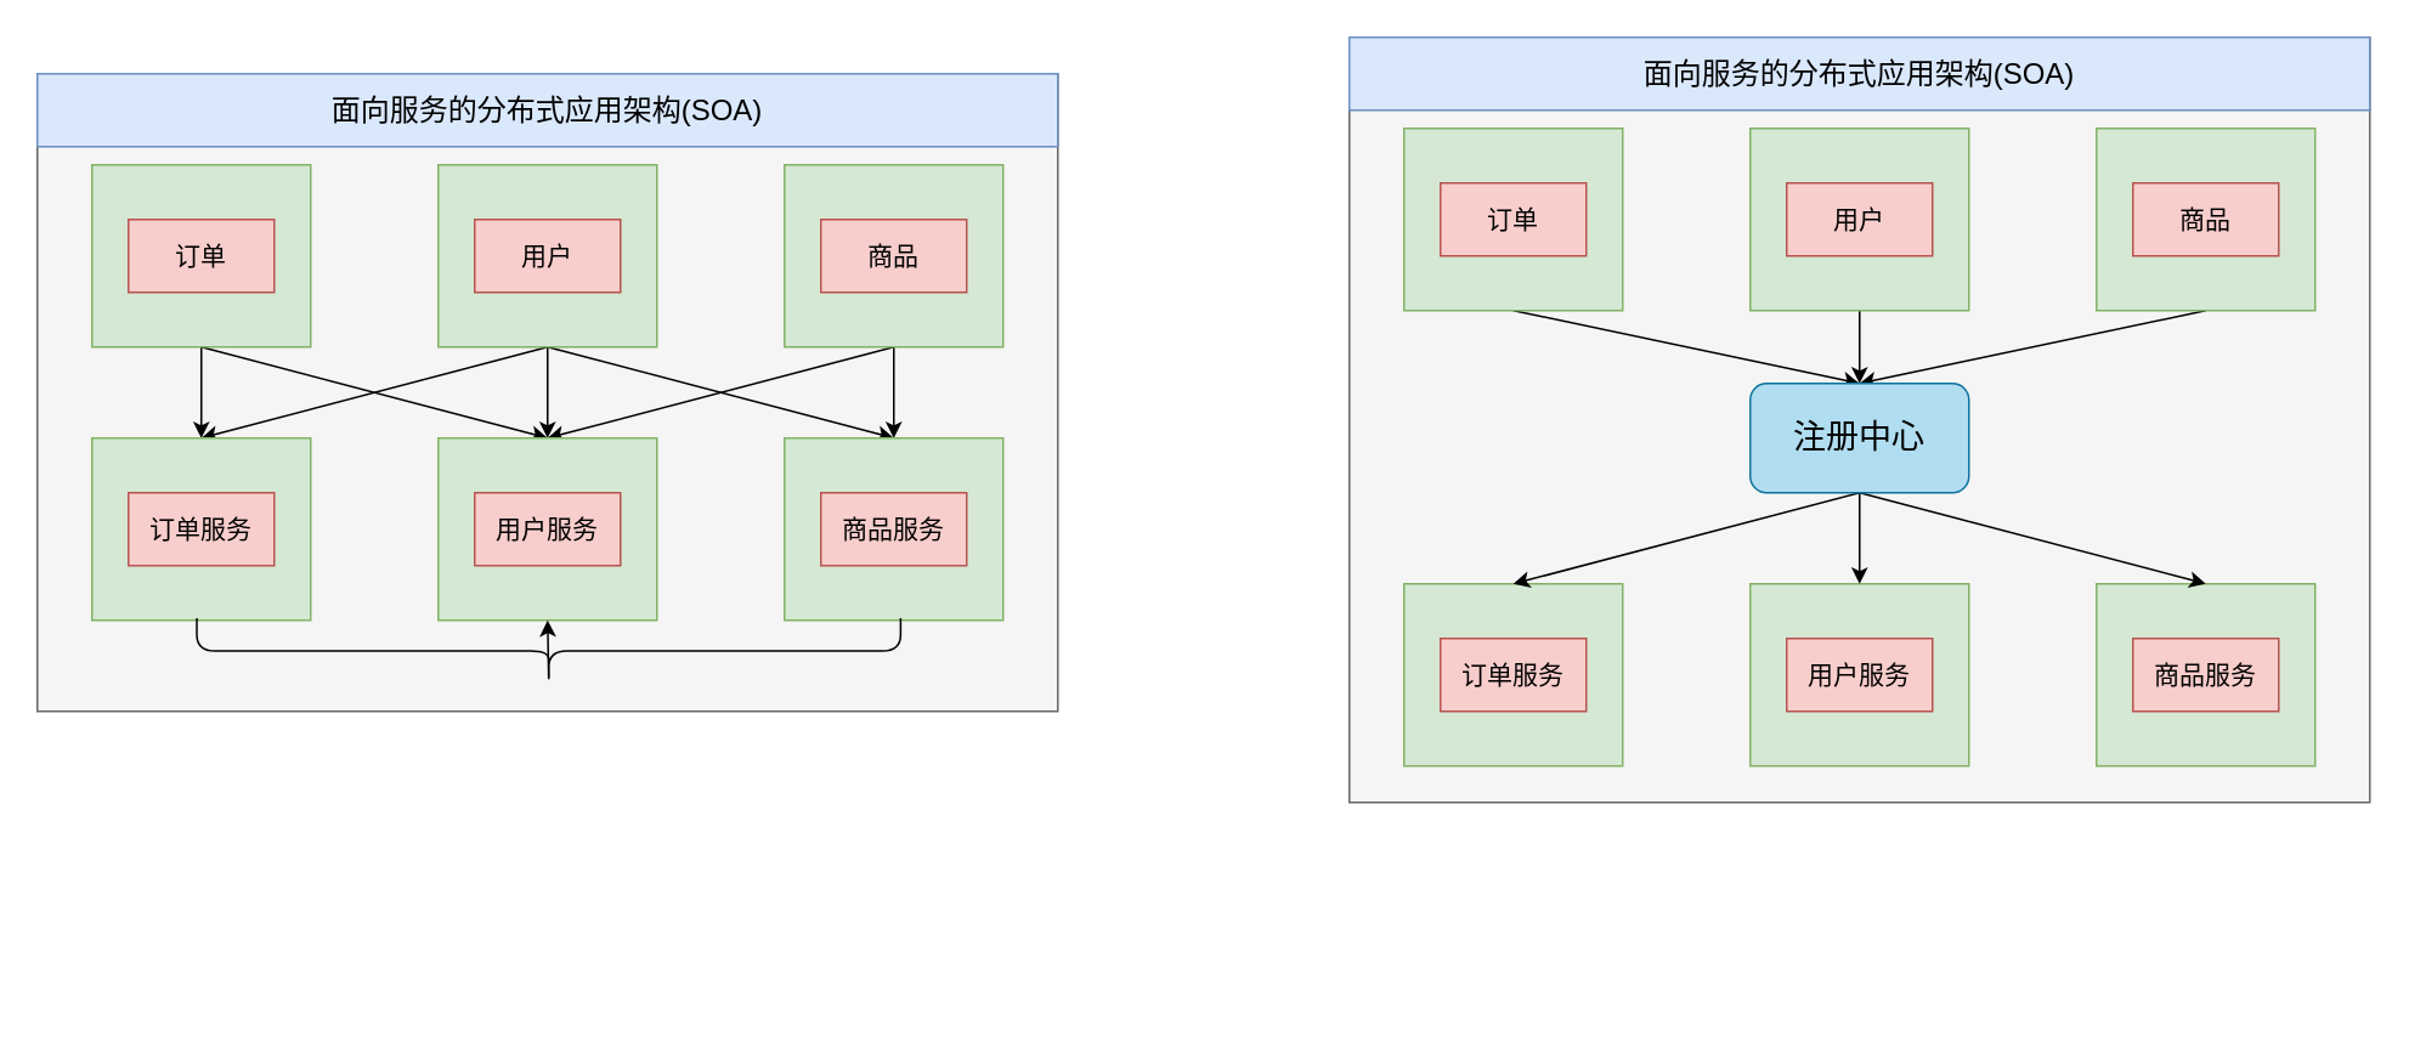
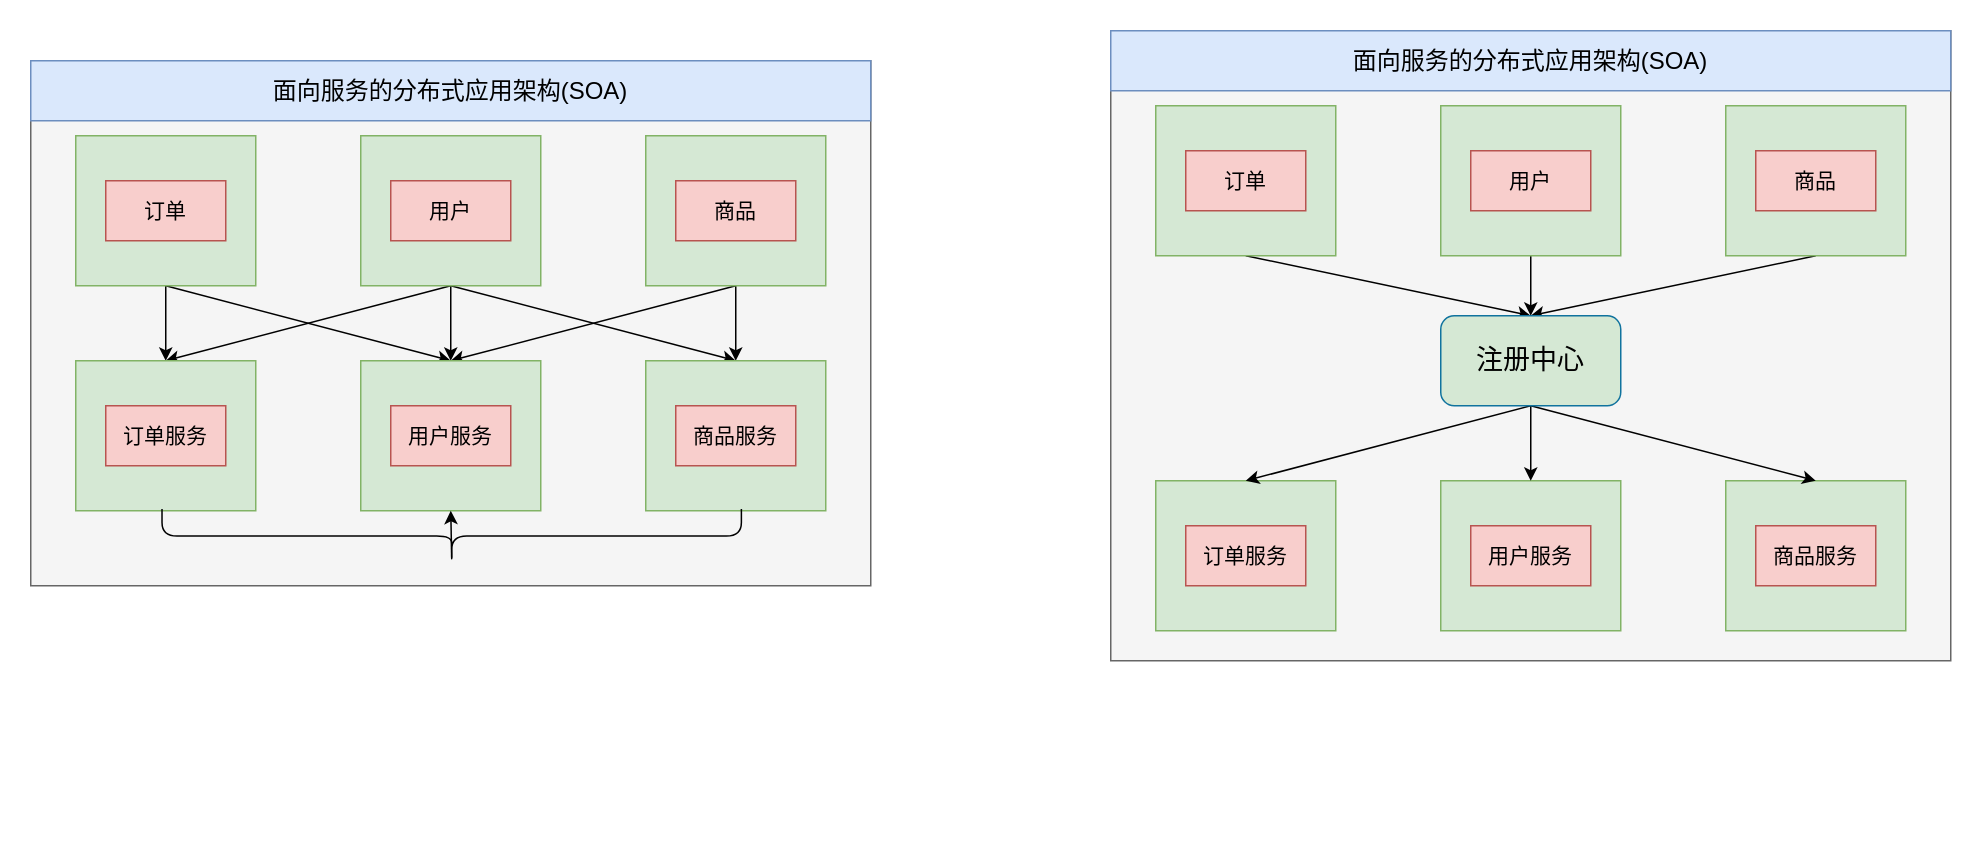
- <mxCell id="45" value="&lt;font style=&quot;font-size: 18px&quot;&gt;注册中心&lt;/font&gt;" style="rounded=1;whiteSpace=wrap;html=1;fontSize=14;fillColor=#b1ddf0;strokeColor=#10739e;" vertex="1" parent="1"><mxGeometry x="960" y="210" width="120" height="60" as="geometry" /></mxCell>
+ <mxCell id="45" value="&lt;font style=&quot;font-size: 18px&quot;&gt;注册中心&lt;/font&gt;" style="rounded=1;whiteSpace=wrap;html=1;fontSize=14;fillColor=#d5e8d4;strokeColor=#10739e;" vertex="1" parent="1"><mxGeometry x="960" y="210" width="120" height="60" as="geometry" /></mxCell>
